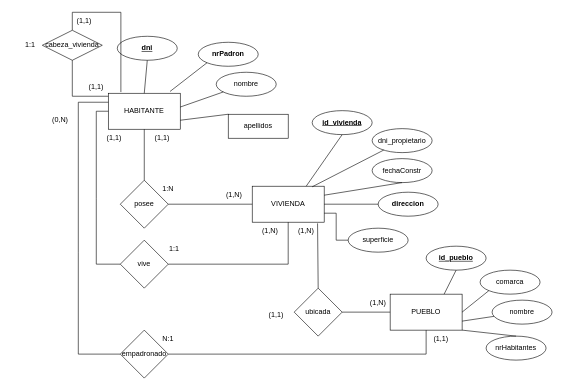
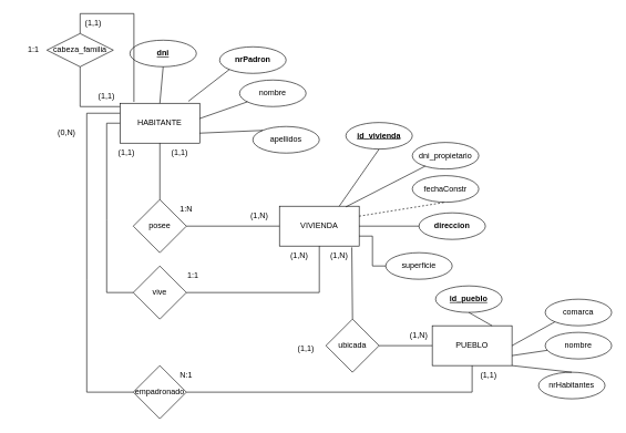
- <mxCell id="50" value="cabeza_vivienda" style="rhombus;whiteSpace=wrap;html=1;" parent="1" vertex="1"><mxGeometry x="70" y="50" width="100" height="50" as="geometry" /></mxCell>
+ <mxCell id="50" value="cabeza_familia" style="rhombus;whiteSpace=wrap;html=1;" parent="1" vertex="1"><mxGeometry x="70" y="50" width="100" height="50" as="geometry" /></mxCell>
- <mxCell id="11" value="apellidos" style="whiteSpace=wrap;html=1;rounded=0;" parent="1" vertex="1"><mxGeometry x="380" y="190" width="100" height="40" as="geometry" /></mxCell>
+ <mxCell id="11" value="apellidos" style="ellipse;whiteSpace=wrap;html=1;" parent="1" vertex="1"><mxGeometry x="380" y="190" width="100" height="40" as="geometry" /></mxCell>
- <mxCell id="20" value="" style="endArrow=none;html=1;rounded=0;exitX=1;exitY=0.25;exitDx=0;exitDy=0;entryX=0.5;entryY=1;entryDx=0;entryDy=0;" parent="1" source="3" target="7" edge="1"><mxGeometry width="50" height="50" relative="1" as="geometry"><mxPoint x="675" y="220" as="sourcePoint" /><mxPoint x="725" y="170" as="targetPoint" /></mxGeometry></mxCell>
+ <mxCell id="20" value="" style="endArrow=none;html=1;rounded=0;exitX=1;exitY=0.25;exitDx=0;exitDy=0;entryX=0.5;entryY=1;entryDx=0;entryDy=0;dashed=1;" parent="1" source="3" target="7" edge="1"><mxGeometry width="50" height="50" relative="1" as="geometry"><mxPoint x="675" y="220" as="sourcePoint" /><mxPoint x="725" y="170" as="targetPoint" /></mxGeometry></mxCell>
- <mxCell id="55" value="id_pueblo" style="ellipse;whiteSpace=wrap;html=1;fontStyle=5" vertex="1" parent="1"><mxGeometry x="710" y="410" width="100" height="40" as="geometry" /></mxCell>
+ <mxCell id="55" value="id_pueblo" style="ellipse;whiteSpace=wrap;html=1;fontStyle=5" vertex="1" parent="1"><mxGeometry x="655" y="430" width="100" height="40" as="geometry" /></mxCell>
- <mxCell id="16" value="comarca" style="ellipse;whiteSpace=wrap;html=1;" parent="1" vertex="1"><mxGeometry x="800" y="450" width="100" height="40" as="geometry" /></mxCell>
+ <mxCell id="16" value="comarca" style="ellipse;whiteSpace=wrap;html=1;" parent="1" vertex="1"><mxGeometry x="820" y="450" width="100" height="40" as="geometry" /></mxCell>
